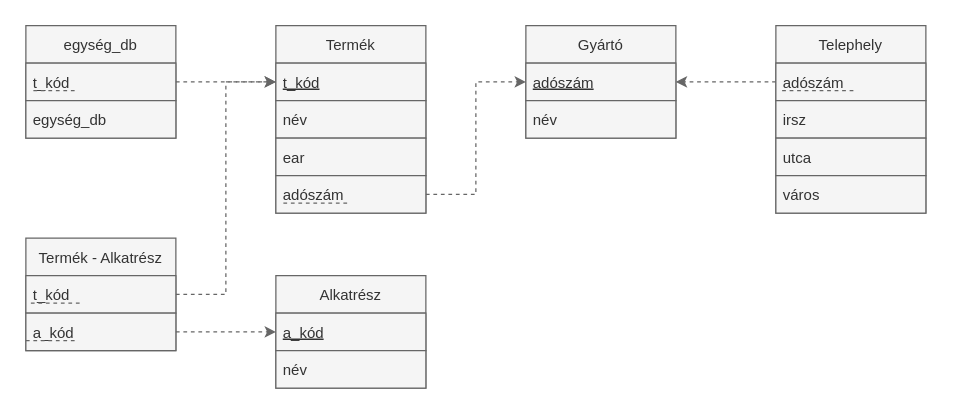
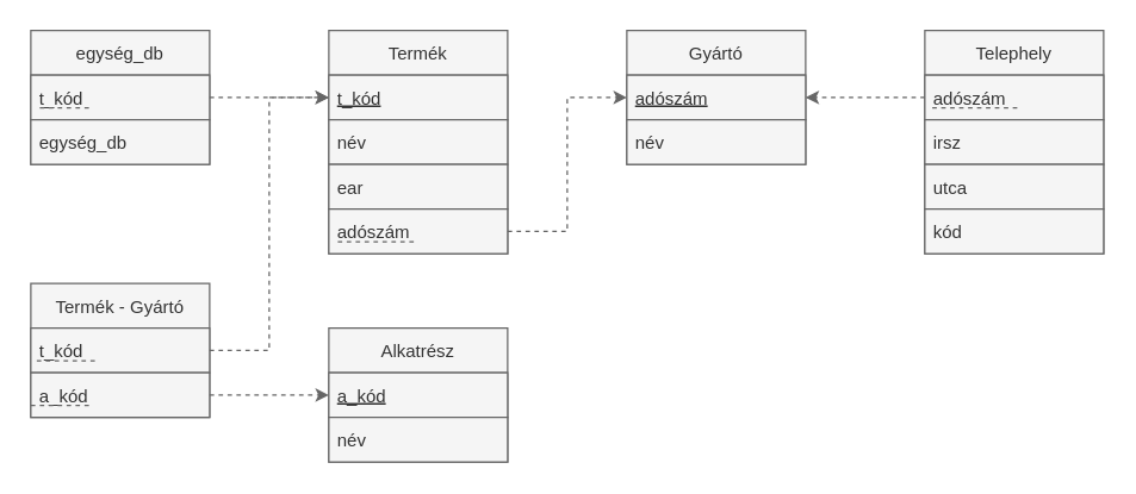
- <mxCell id="10" value="város" style="text;strokeColor=#666666;fillColor=#f5f5f5;align=left;verticalAlign=middle;spacingLeft=4;spacingRight=4;overflow=hidden;points=[[0,0.5],[1,0.5]];portConstraint=eastwest;rotatable=0;html=0;fontColor=#333333;" vertex="1" parent="5"><mxGeometry y="120" width="120" height="30" as="geometry" /></mxCell>
+ <mxCell id="10" value="kód" style="text;strokeColor=#666666;fillColor=#f5f5f5;align=left;verticalAlign=middle;spacingLeft=4;spacingRight=4;overflow=hidden;points=[[0,0.5],[1,0.5]];portConstraint=eastwest;rotatable=0;html=0;fontColor=#333333;" vertex="1" parent="5"><mxGeometry y="120" width="120" height="30" as="geometry" /></mxCell>
- <mxCell id="27" value="Termék - Alkatrész" style="swimlane;fontStyle=0;childLayout=stackLayout;horizontal=1;startSize=30;horizontalStack=0;resizeParent=1;resizeParentMax=0;resizeLast=0;collapsible=1;marginBottom=0;strokeColor=#666666;html=0;fillColor=#f5f5f5;fontColor=#333333;" vertex="1" parent="1"><mxGeometry x="20" y="190" width="120" height="90" as="geometry" /></mxCell>
+ <mxCell id="27" value="Termék - Gyártó" style="swimlane;fontStyle=0;childLayout=stackLayout;horizontal=1;startSize=30;horizontalStack=0;resizeParent=1;resizeParentMax=0;resizeLast=0;collapsible=1;marginBottom=0;strokeColor=#666666;html=0;fillColor=#f5f5f5;fontColor=#333333;" vertex="1" parent="1"><mxGeometry x="20" y="190" width="120" height="90" as="geometry" /></mxCell>
